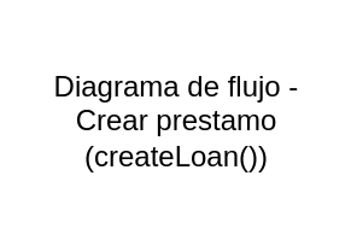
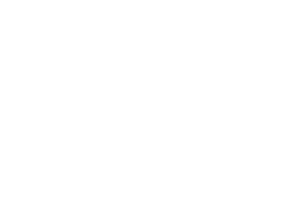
- <mxCell id="2" value="Diagrama de flujo - Crear prestamo (createLoan())" style="text;html=1;align=center;verticalAlign=middle;whiteSpace=wrap;rounded=0;" vertex="1" parent="1"><mxGeometry x="20" y="20" width="106" height="60" as="geometry" /></mxCell>
